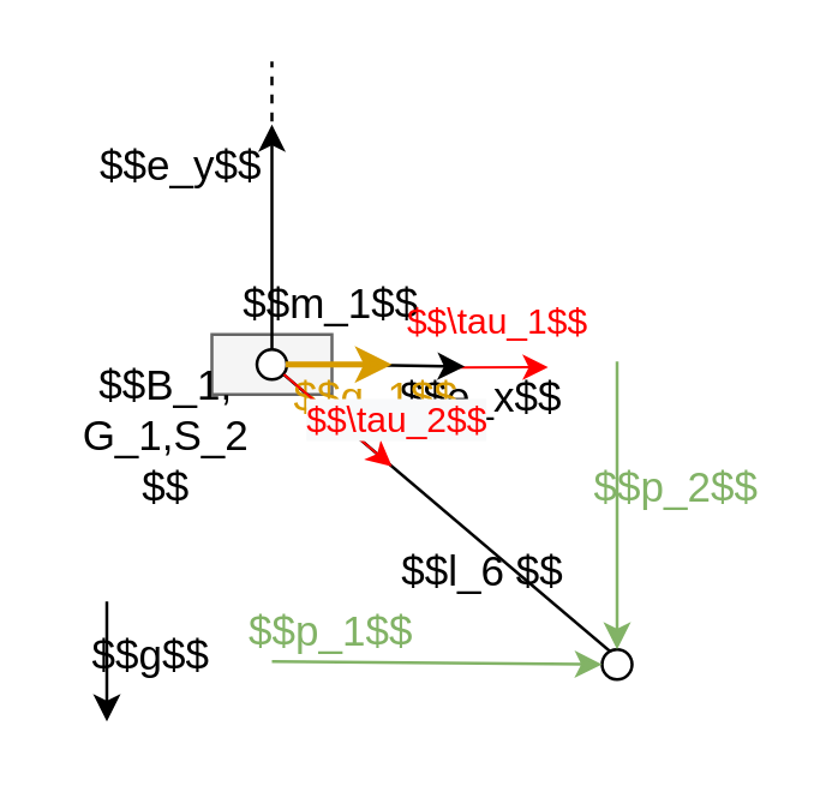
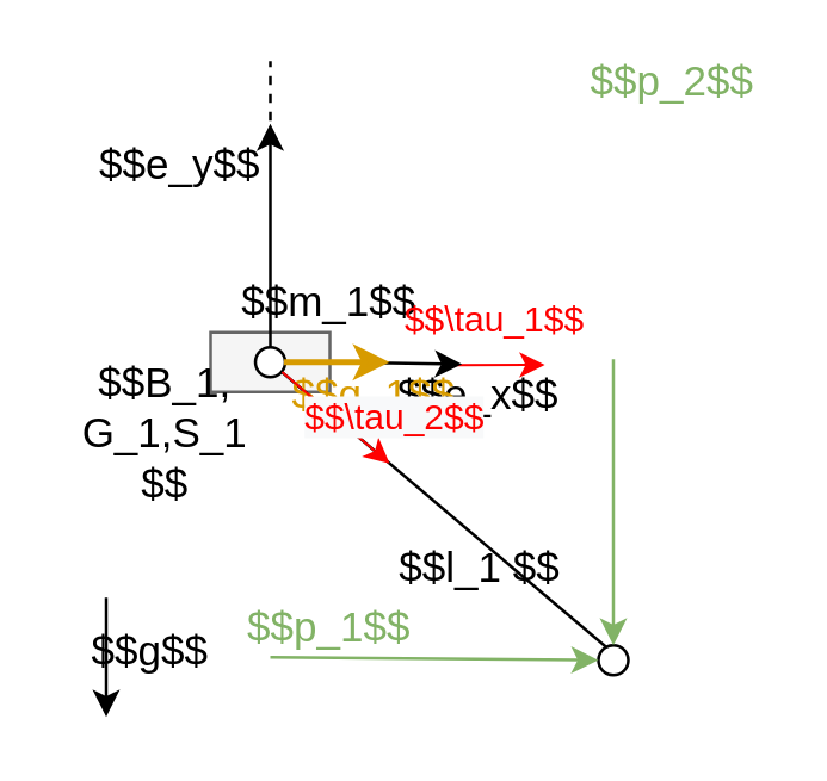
- <mxCell id="13" value="$$B_1, G_1,S_2&lt;br&gt;$$" style="text;html=1;strokeColor=none;fillColor=none;align=center;verticalAlign=middle;whiteSpace=wrap;rounded=0;fontSize=14;" parent="1" vertex="1"><mxGeometry x="25" y="130" width="60" height="30" as="geometry" /></mxCell>
+ <mxCell id="13" value="$$B_1, G_1,S_1&lt;br&gt;$$" style="text;html=1;strokeColor=none;fillColor=none;align=center;verticalAlign=middle;whiteSpace=wrap;rounded=0;fontSize=14;" parent="1" vertex="1"><mxGeometry x="25" y="130" width="60" height="30" as="geometry" /></mxCell>
- <mxCell id="21" value="&lt;font color=&quot;#82b366&quot;&gt;$$p_2$$&lt;/font&gt;" style="text;html=1;strokeColor=none;fillColor=none;align=center;verticalAlign=middle;whiteSpace=wrap;rounded=0;fontSize=14;" parent="1" vertex="1"><mxGeometry x="195" y="147" width="60" height="30" as="geometry" /></mxCell>
+ <mxCell id="21" value="&lt;font color=&quot;#82b366&quot;&gt;$$p_2$$&lt;/font&gt;" style="text;html=1;strokeColor=none;fillColor=none;align=center;verticalAlign=middle;whiteSpace=wrap;rounded=0;fontSize=14;" parent="1" vertex="1"><mxGeometry x="195" y="12" width="60" height="30" as="geometry" /></mxCell>
- <mxCell id="18" value="&lt;span style=&quot;font-size: 14px&quot;&gt;$$l_6 $$&lt;/span&gt;" style="text;html=1;align=center;verticalAlign=middle;resizable=0;points=[];autosize=1;strokeColor=none;fillColor=none;" parent="1" vertex="1"><mxGeometry x="125" y="180" width="70" height="20" as="geometry" /></mxCell>
+ <mxCell id="18" value="&lt;span style=&quot;font-size: 14px&quot;&gt;$$l_1 $$&lt;/span&gt;" style="text;html=1;align=center;verticalAlign=middle;resizable=0;points=[];autosize=1;strokeColor=none;fillColor=none;" parent="1" vertex="1"><mxGeometry x="125" y="180" width="70" height="20" as="geometry" /></mxCell>
